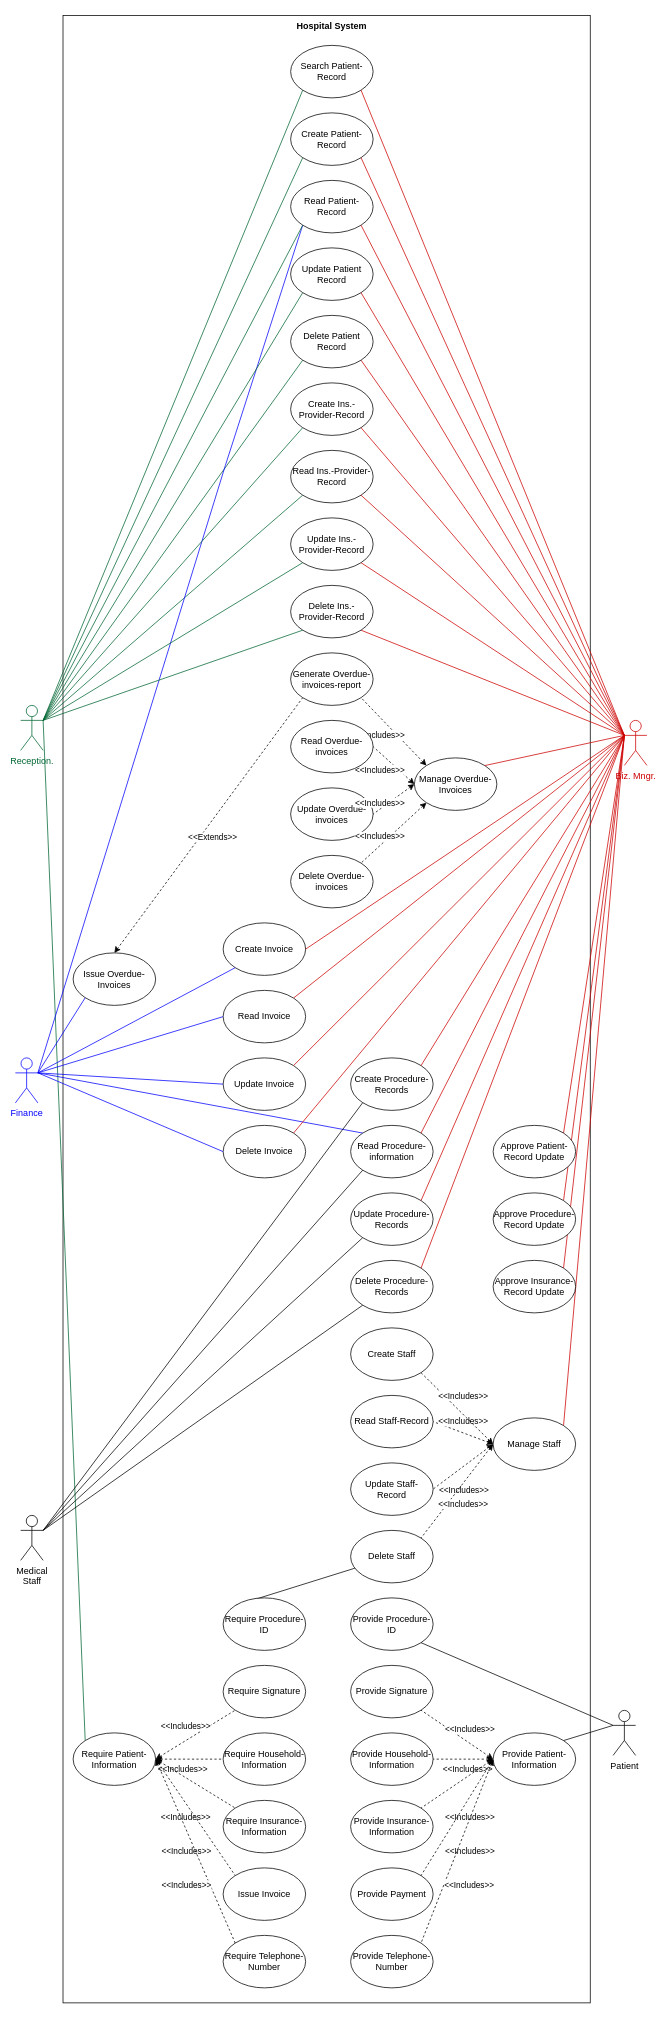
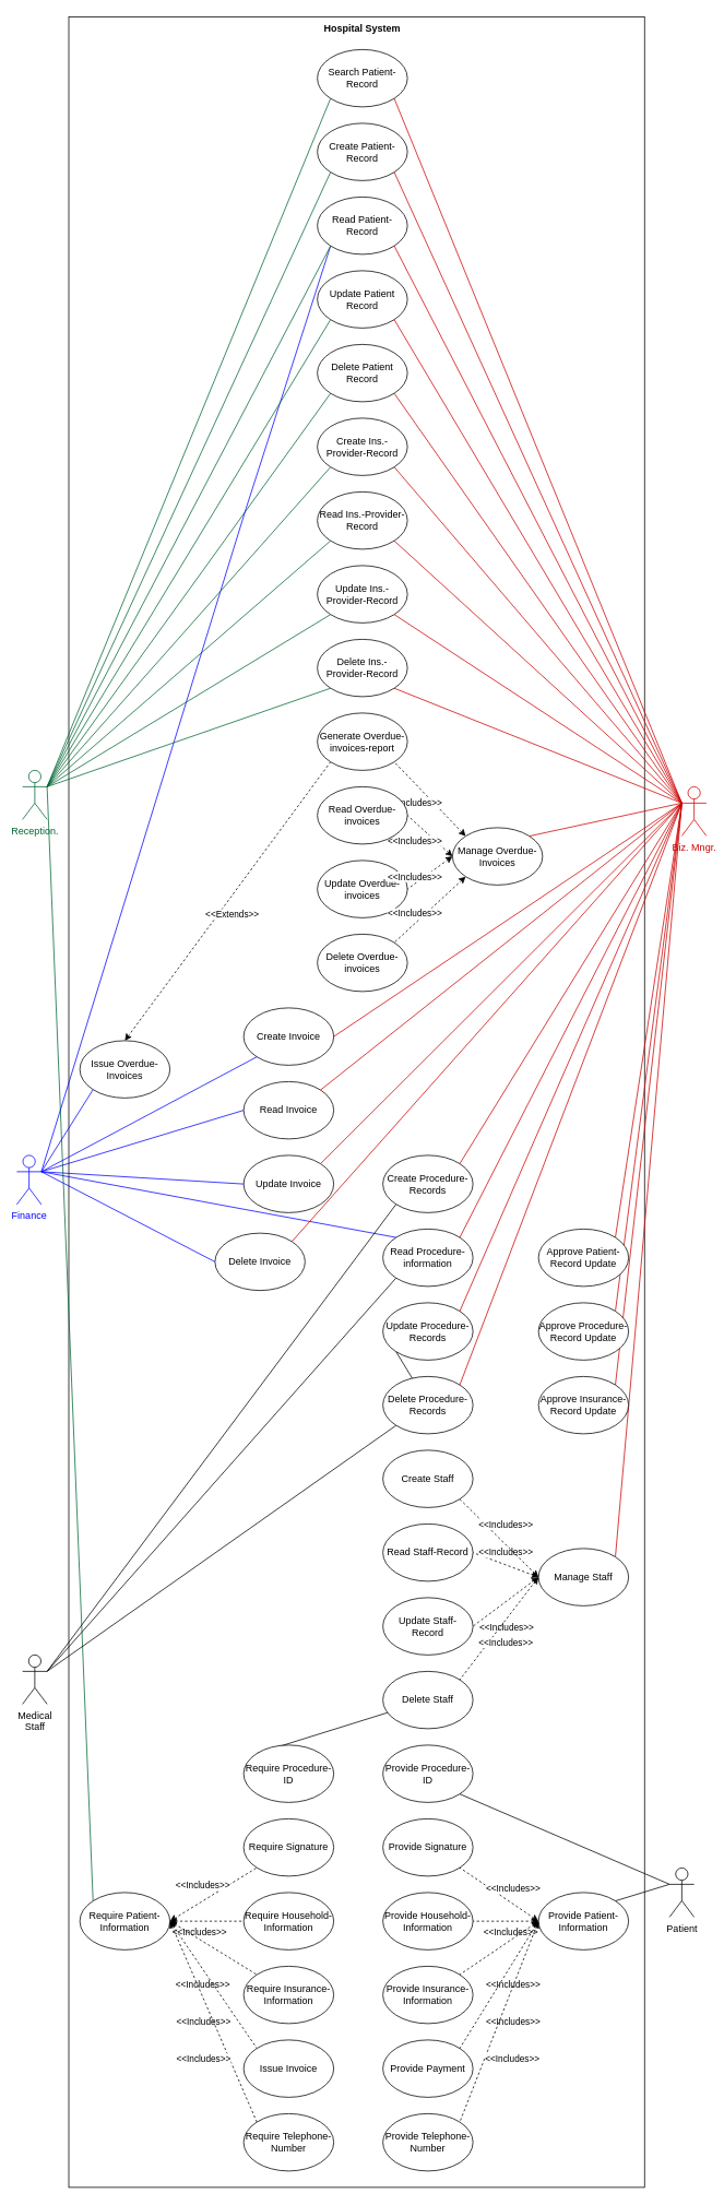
- <mxCell id="56" value="Delete Invoice" style="ellipse;whiteSpace=wrap;html=1;" parent="1" vertex="1"><mxGeometry x="297" y="1500" width="110" height="70" as="geometry" /></mxCell>
+ <mxCell id="56" value="Delete Invoice" style="ellipse;whiteSpace=wrap;html=1;" parent="1" vertex="1"><mxGeometry x="262" y="1505" width="110" height="70" as="geometry" /></mxCell>
- <mxCell id="119" value="" style="endArrow=none;html=1;rounded=0;exitX=0;exitY=1;exitDx=0;exitDy=0;entryX=1;entryY=0.333;entryDx=0;entryDy=0;entryPerimeter=0;" edge="1" parent="1" source="28" target="27"><mxGeometry width="50" height="50" relative="1" as="geometry"><mxPoint x="323" y="1930" as="sourcePoint" /><mxPoint x="67" y="2050" as="targetPoint" /></mxGeometry></mxCell>
+ <mxCell id="119" value="" style="endArrow=none;html=1;rounded=0;exitX=0;exitY=1;exitDx=0;exitDy=0;" edge="1" parent="1" source="28" target="8"><mxGeometry width="50" height="50" relative="1" as="geometry"><mxPoint x="323" y="1930" as="sourcePoint" /><mxPoint x="67" y="2050" as="targetPoint" /></mxGeometry></mxCell>
